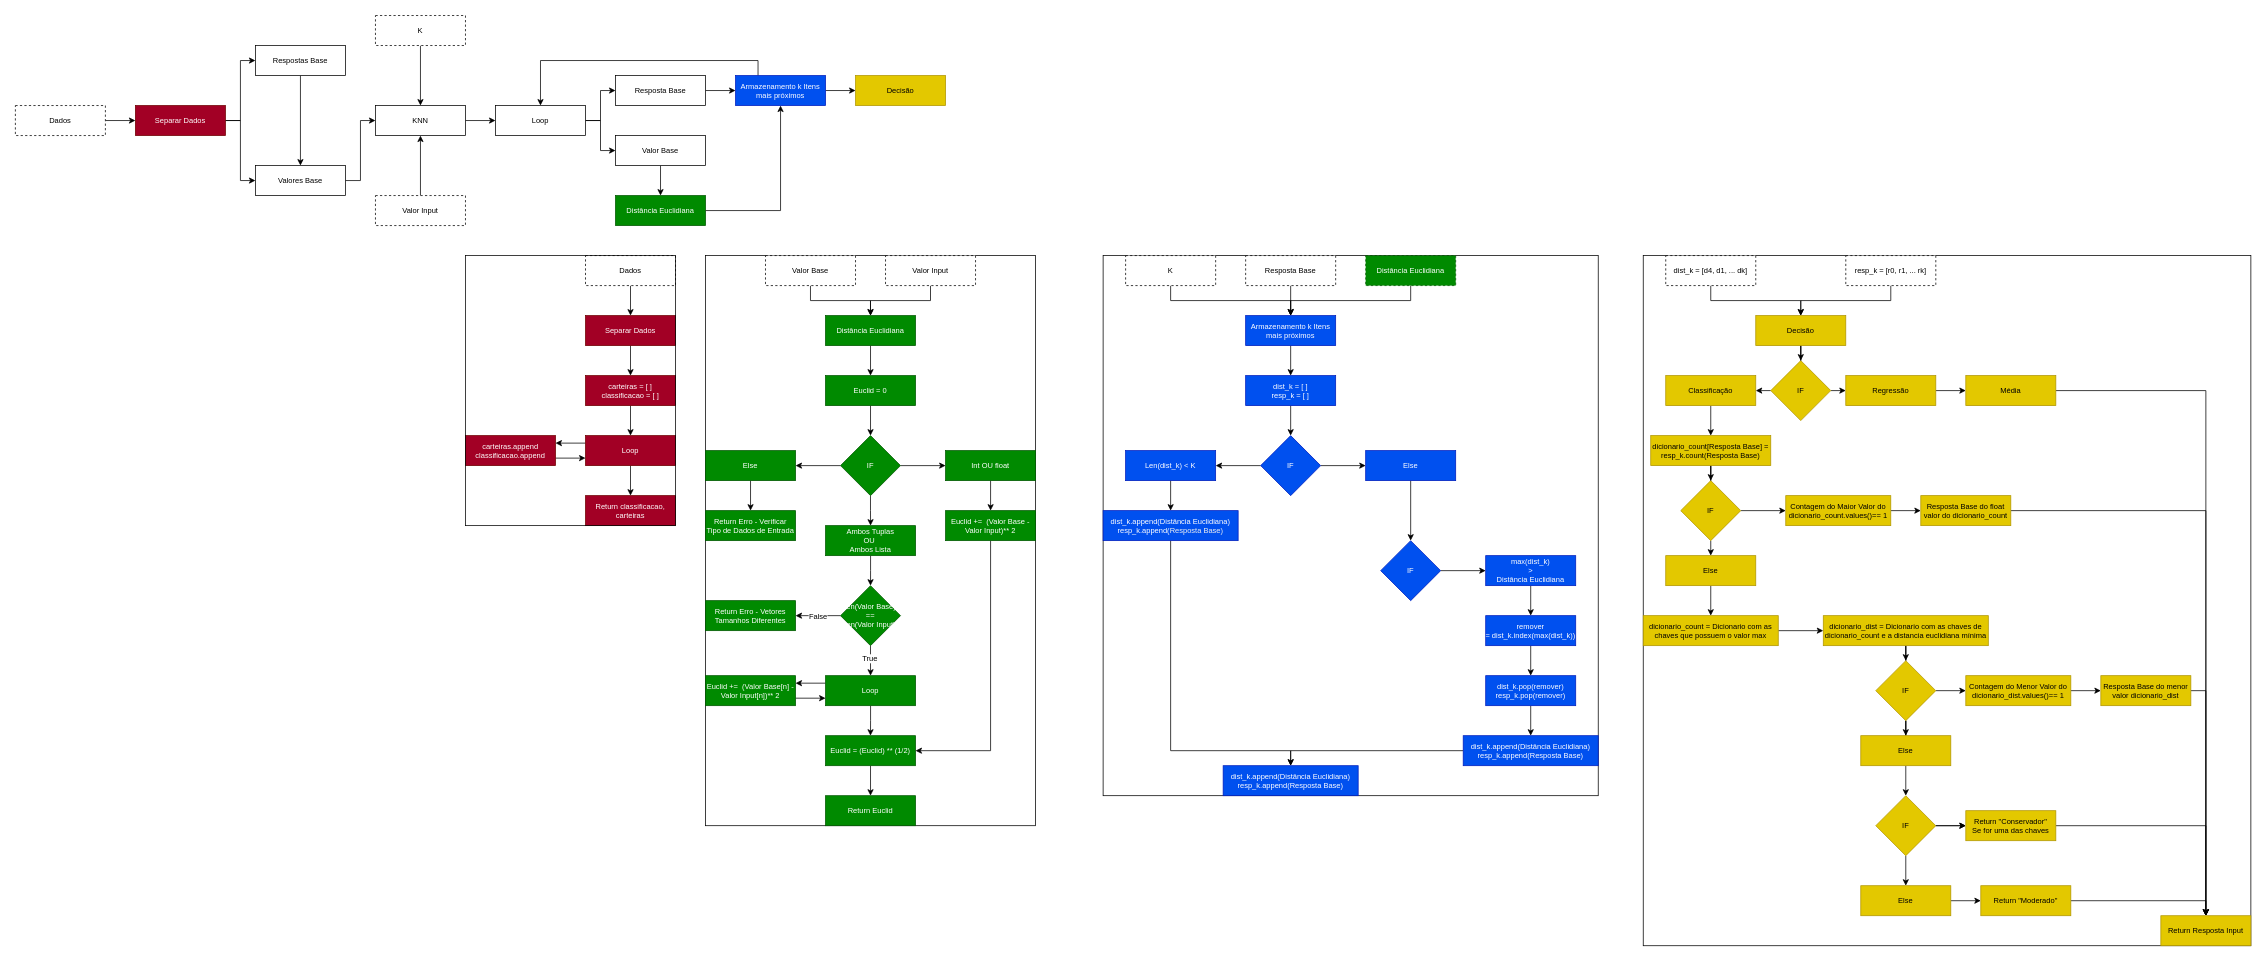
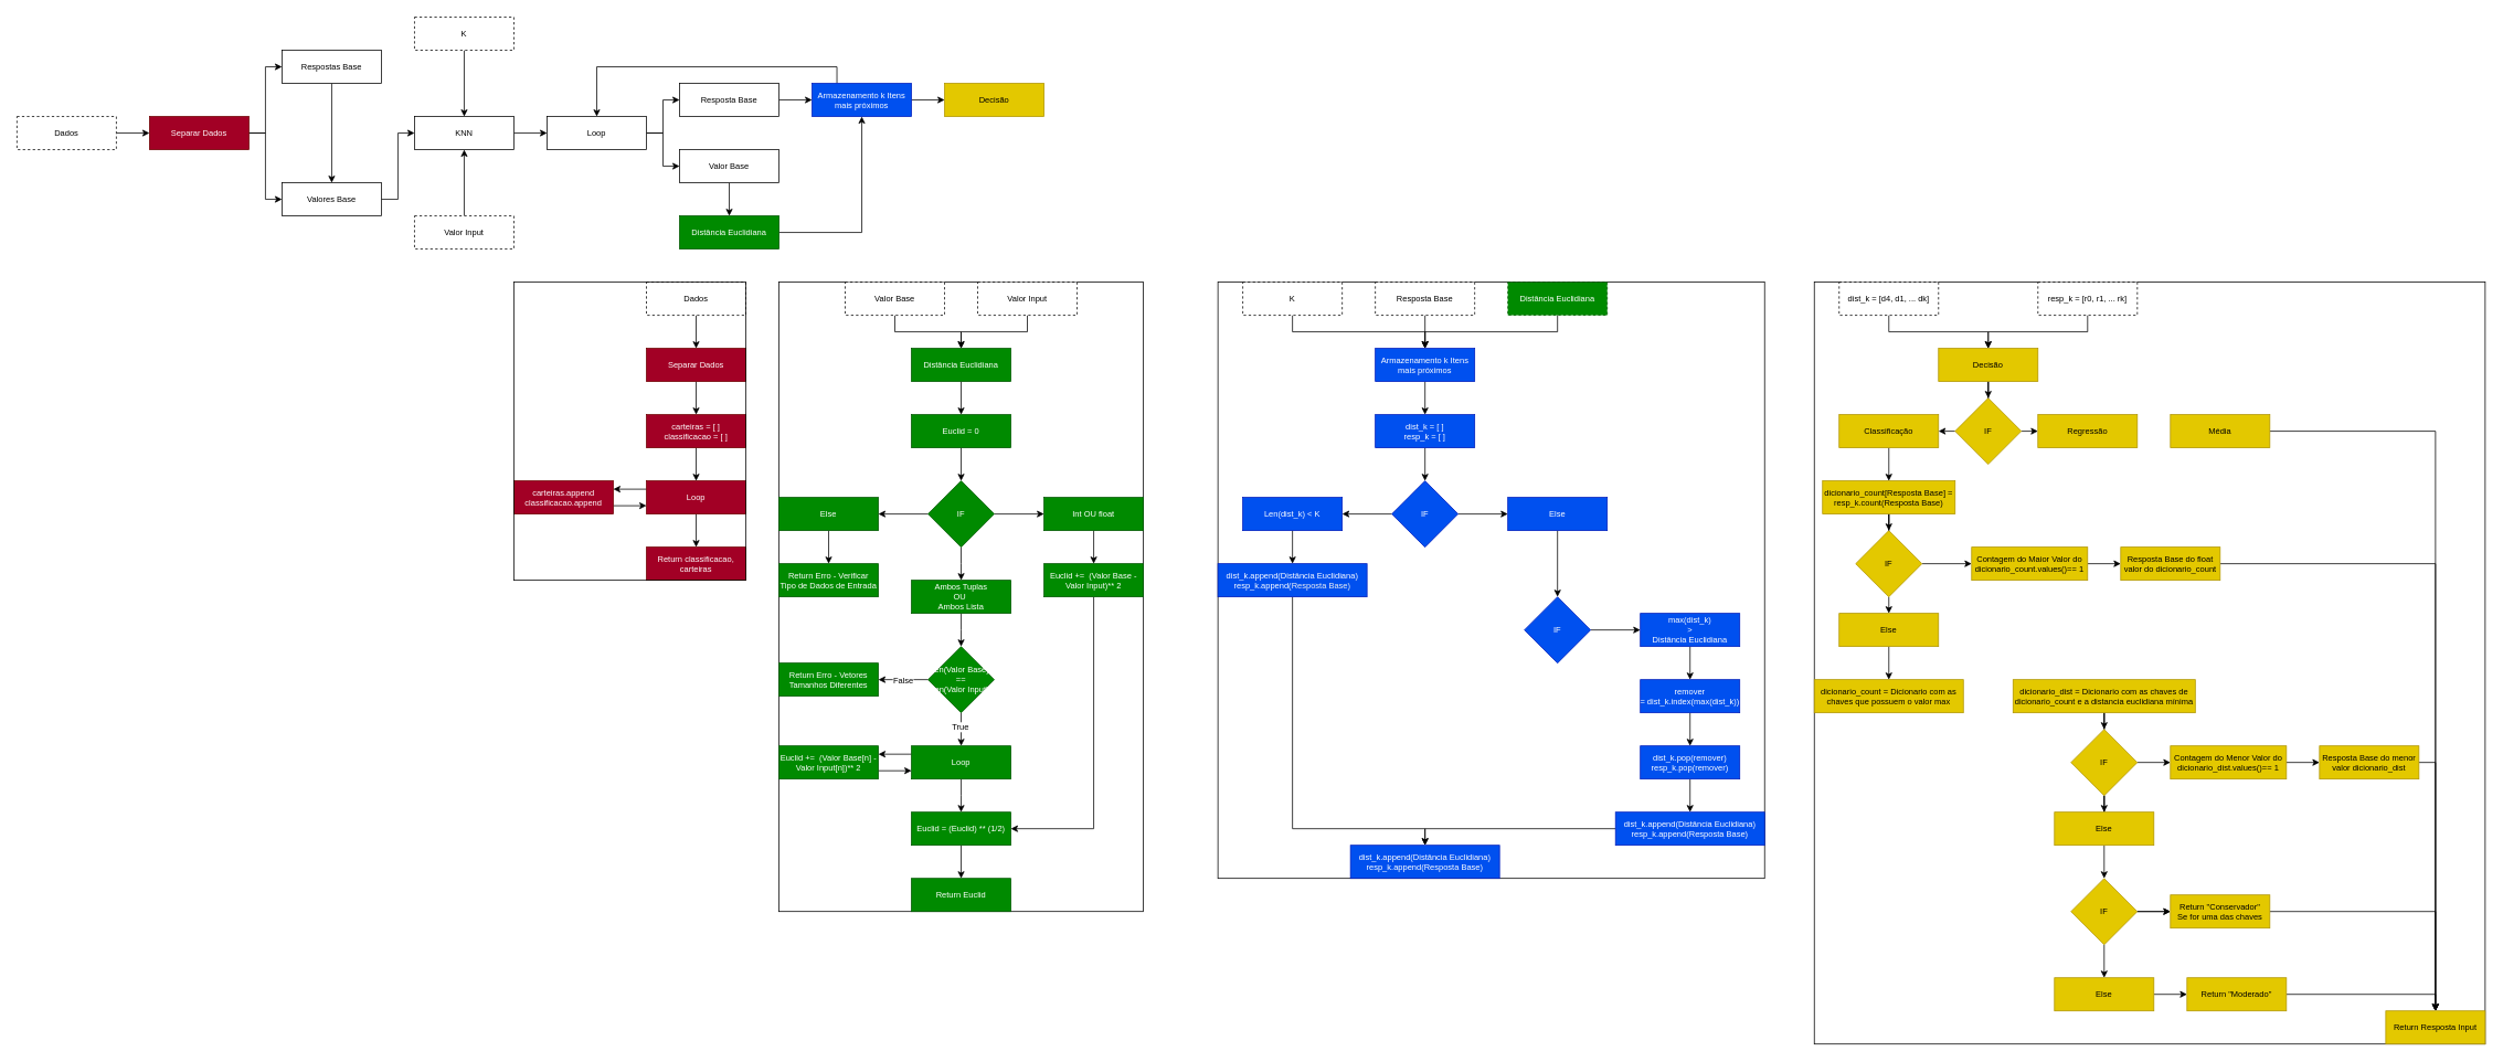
- <mxCell id="80" style="edgeStyle=orthogonalEdgeStyle;rounded=0;orthogonalLoop=1;jettySize=auto;html=1;entryX=0;entryY=0.5;entryDx=0;entryDy=0;fontSize=10;" parent="72" source="81" target="78" edge="1"><mxGeometry relative="1" as="geometry" /></mxCell>
- <mxCell id="95" style="edgeStyle=orthogonalEdgeStyle;rounded=0;orthogonalLoop=1;jettySize=auto;html=1;entryX=0;entryY=0.5;entryDx=0;entryDy=0;" parent="72" source="96" target="98" edge="1"><mxGeometry relative="1" as="geometry"><mxPoint x="750" y="470" as="targetPoint" /></mxGeometry></mxCell>
